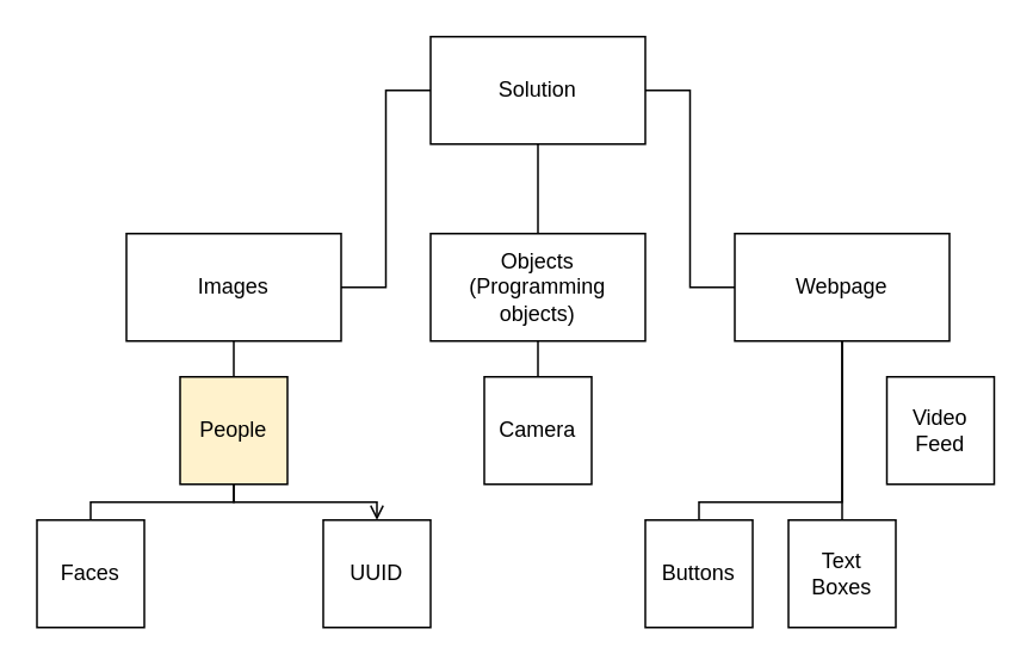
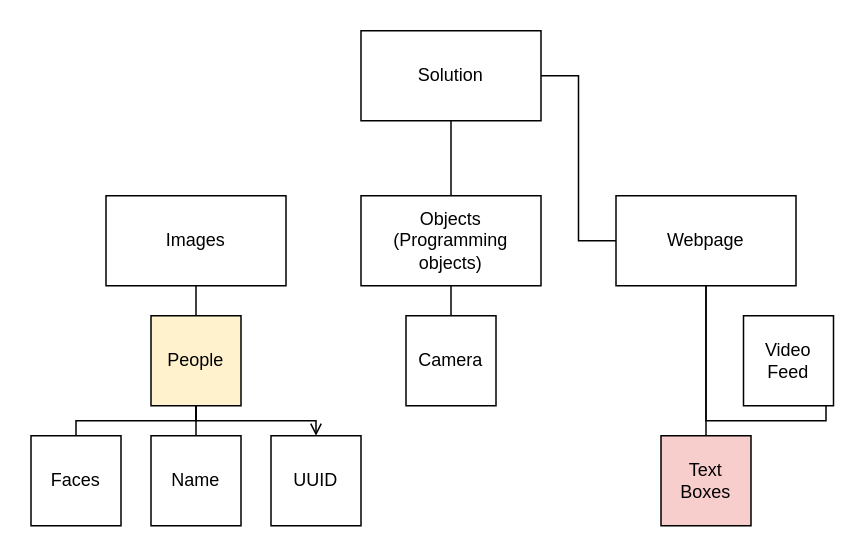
- <mxCell id="5" style="edgeStyle=orthogonalEdgeStyle;rounded=0;orthogonalLoop=1;jettySize=auto;html=1;exitX=1;exitY=0.5;exitDx=0;exitDy=0;entryX=0;entryY=0.5;entryDx=0;entryDy=0;endArrow=none;endFill=0;" edge="1" parent="1" source="7" target="4"><mxGeometry relative="1" as="geometry" /></mxCell>
- <mxCell id="11" style="edgeStyle=orthogonalEdgeStyle;rounded=0;orthogonalLoop=1;jettySize=auto;html=1;exitX=0.5;exitY=1;exitDx=0;exitDy=0;entryX=0.5;entryY=0;entryDx=0;entryDy=0;endArrow=none;endFill=0;" edge="1" parent="1" source="13" target="22"><mxGeometry relative="1" as="geometry"><Array as="points"><mxPoint x="470" y="280" /><mxPoint x="390" y="280" /></Array></mxGeometry></mxCell>
+ <mxCell id="12" style="edgeStyle=orthogonalEdgeStyle;rounded=0;orthogonalLoop=1;jettySize=auto;html=1;exitX=0.5;exitY=1;exitDx=0;exitDy=0;entryX=0.5;entryY=0;entryDx=0;entryDy=0;endArrow=none;endFill=0;" edge="1" parent="1" source="13" target="24"><mxGeometry relative="1" as="geometry"><Array as="points"><mxPoint x="470" y="280" /><mxPoint x="550" y="280" /></Array></mxGeometry></mxCell>
+ <mxCell id="18" style="edgeStyle=orthogonalEdgeStyle;rounded=0;orthogonalLoop=1;jettySize=auto;html=1;exitX=0.5;exitY=1;exitDx=0;exitDy=0;entryX=0.5;entryY=0;entryDx=0;entryDy=0;endArrow=none;endFill=0;" edge="1" parent="1" source="20" target="15"><mxGeometry relative="1" as="geometry" /></mxCell>
+ <mxCell id="15" value="Name" style="rounded=0;whiteSpace=wrap;html=1;" vertex="1" parent="1"><mxGeometry x="100" y="290" width="60" height="60" as="geometry" /></mxCell>
- <mxCell id="22" value="Buttons" style="rounded=0;whiteSpace=wrap;html=1;" vertex="1" parent="1"><mxGeometry x="360" y="290" width="60" height="60" as="geometry" /></mxCell>
- <mxCell id="23" value="Text&lt;br&gt;Boxes" style="rounded=0;whiteSpace=wrap;html=1;" vertex="1" parent="1"><mxGeometry x="440" y="290" width="60" height="60" as="geometry" /></mxCell>
+ <mxCell id="23" value="Text&lt;br&gt;Boxes" style="rounded=0;whiteSpace=wrap;html=1;fillColor=#f8cecc;" vertex="1" parent="1"><mxGeometry x="440" y="290" width="60" height="60" as="geometry" /></mxCell>
